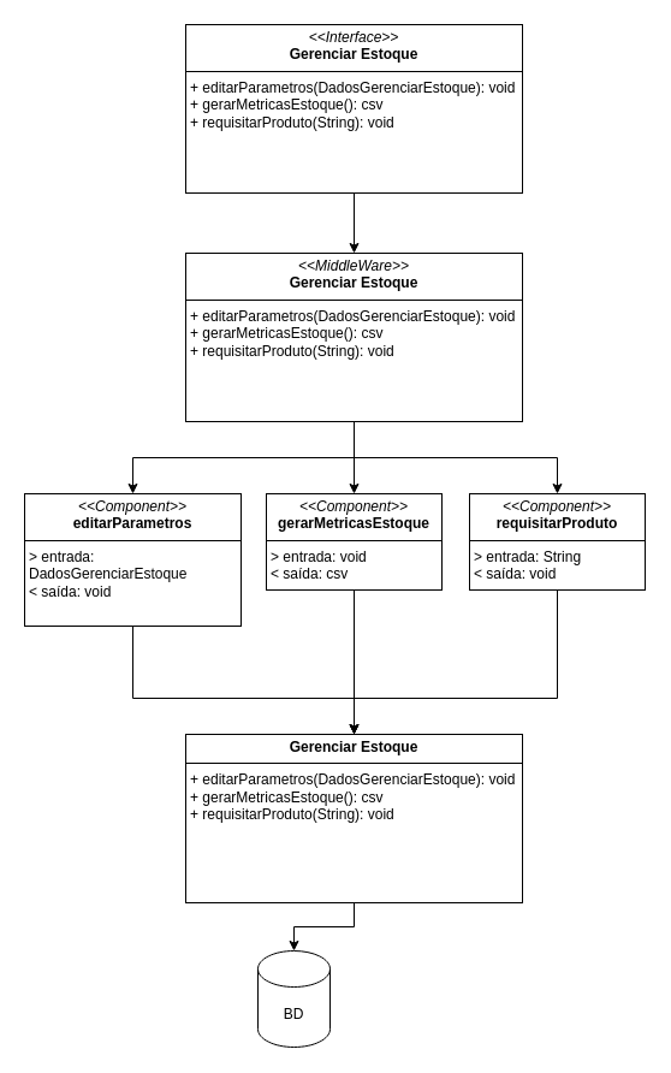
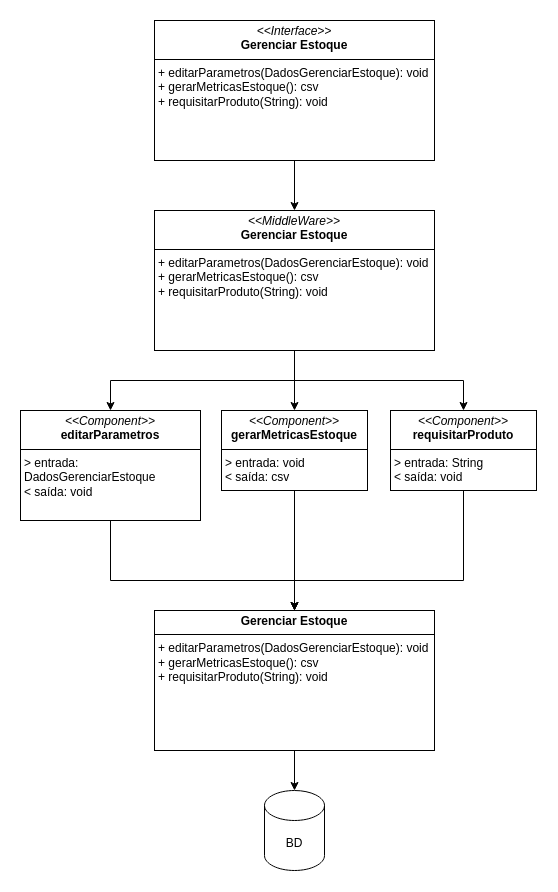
- <mxCell id="10" value="BD" style="shape=cylinder3;whiteSpace=wrap;html=1;boundedLbl=1;backgroundOutline=1;size=15;" vertex="1" parent="1"><mxGeometry x="214" y="790" width="60" height="80" as="geometry" /></mxCell>
+ <mxCell id="10" value="BD" style="shape=cylinder3;whiteSpace=wrap;html=1;boundedLbl=1;backgroundOutline=1;size=15;" vertex="1" parent="1"><mxGeometry x="264" y="790" width="60" height="80" as="geometry" /></mxCell>
